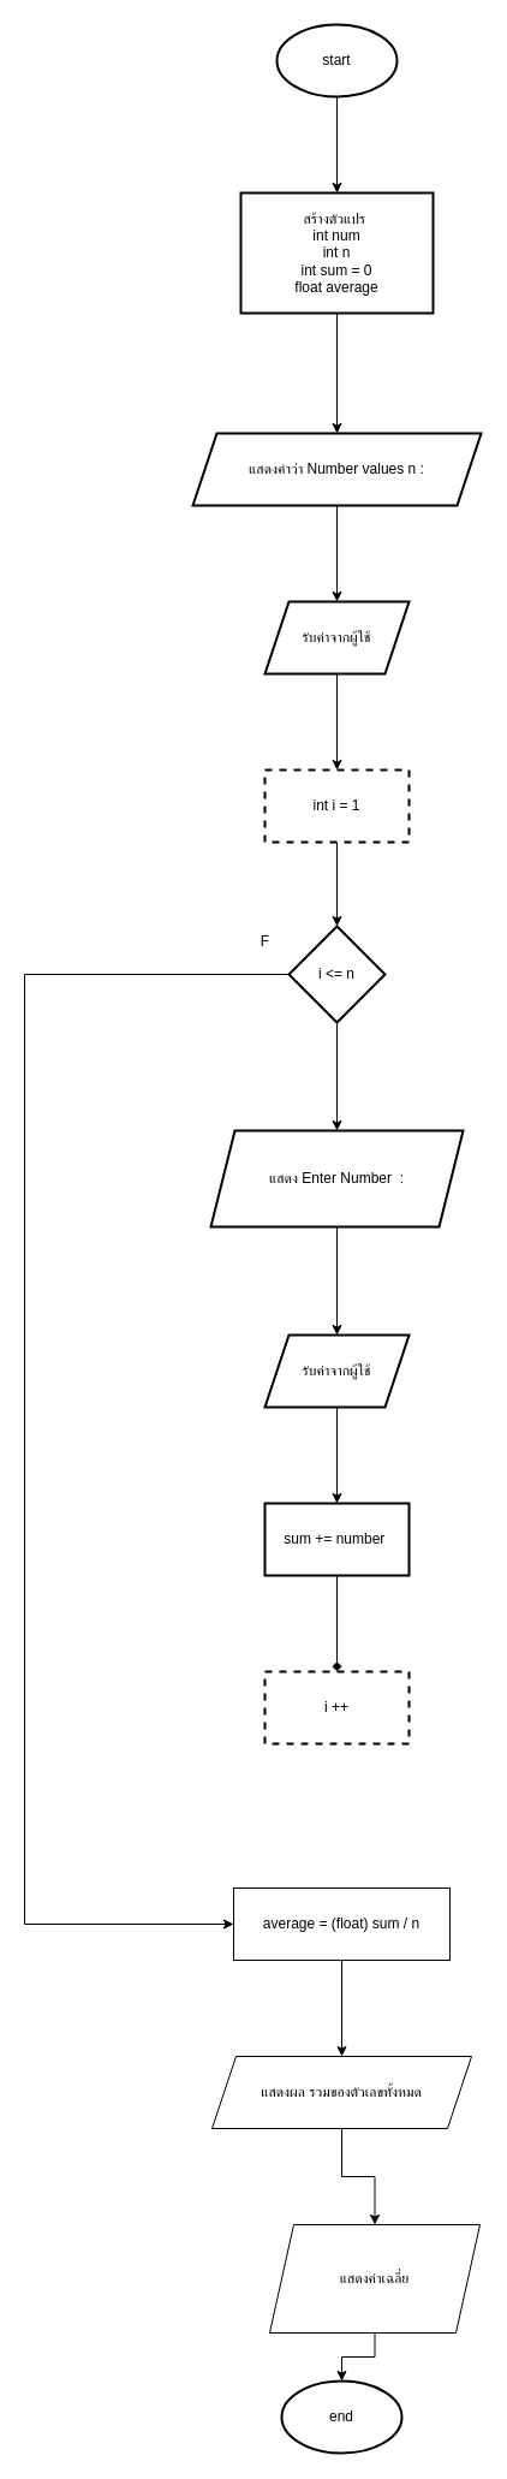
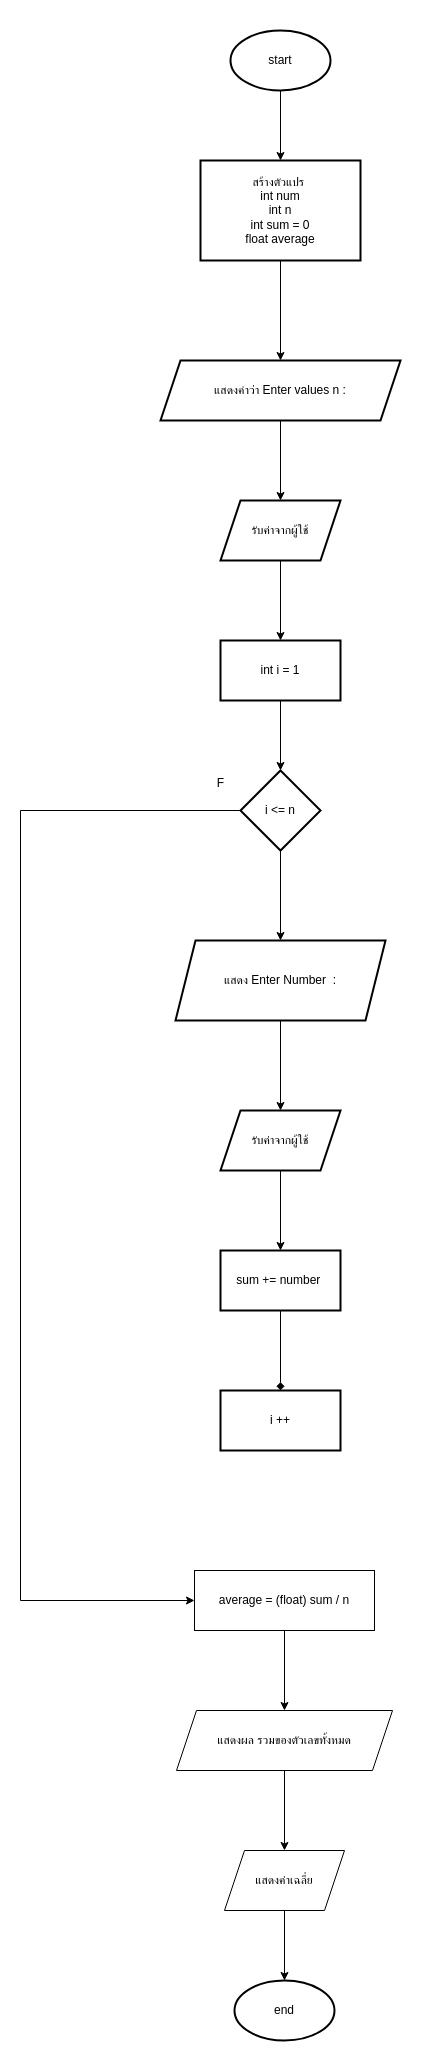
- <mxCell id="3" value="start" style="strokeWidth=2;html=1;shape=mxgraph.flowchart.start_1;whiteSpace=wrap;" vertex="1" parent="1"><mxGeometry x="230" y="20" width="100" height="60" as="geometry" /></mxCell>
+ <mxCell id="3" value="start" style="strokeWidth=2;html=1;shape=mxgraph.flowchart.start_1;whiteSpace=wrap;" vertex="1" parent="1"><mxGeometry x="230" y="30" width="100" height="60" as="geometry" /></mxCell>
- <mxCell id="7" value="แสดงคำว่า Number values n :" style="shape=parallelogram;perimeter=parallelogramPerimeter;whiteSpace=wrap;html=1;fixedSize=1;strokeWidth=2;" vertex="1" parent="1"><mxGeometry x="160" y="360" width="240" height="60" as="geometry" /></mxCell>
+ <mxCell id="7" value="แสดงคำว่า Enter values n :" style="shape=parallelogram;perimeter=parallelogramPerimeter;whiteSpace=wrap;html=1;fixedSize=1;strokeWidth=2;" vertex="1" parent="1"><mxGeometry x="160" y="360" width="240" height="60" as="geometry" /></mxCell>
- <mxCell id="11" value="int i = 1" style="whiteSpace=wrap;html=1;strokeWidth=2;dashed=1;" vertex="1" parent="1"><mxGeometry x="220" y="640" width="120" height="60" as="geometry" /></mxCell>
+ <mxCell id="11" value="int i = 1" style="whiteSpace=wrap;html=1;strokeWidth=2;" vertex="1" parent="1"><mxGeometry x="220" y="640" width="120" height="60" as="geometry" /></mxCell>
- <mxCell id="21" value="i ++" style="whiteSpace=wrap;html=1;strokeWidth=2;dashed=1;" vertex="1" parent="1"><mxGeometry x="220" y="1390" width="120" height="60" as="geometry" /></mxCell>
+ <mxCell id="21" value="i ++" style="whiteSpace=wrap;html=1;strokeWidth=2;" vertex="1" parent="1"><mxGeometry x="220" y="1390" width="120" height="60" as="geometry" /></mxCell>
- <mxCell id="28" value="แสดงค่าเฉลี่ย" style="shape=parallelogram;perimeter=parallelogramPerimeter;whiteSpace=wrap;html=1;fixedSize=1;" vertex="1" parent="1"><mxGeometry x="224" y="1850" width="175" height="90" as="geometry" /></mxCell>
+ <mxCell id="28" value="แสดงค่าเฉลี่ย" style="shape=parallelogram;perimeter=parallelogramPerimeter;whiteSpace=wrap;html=1;fixedSize=1;" vertex="1" parent="1"><mxGeometry x="224" y="1850" width="120" height="60" as="geometry" /></mxCell>
